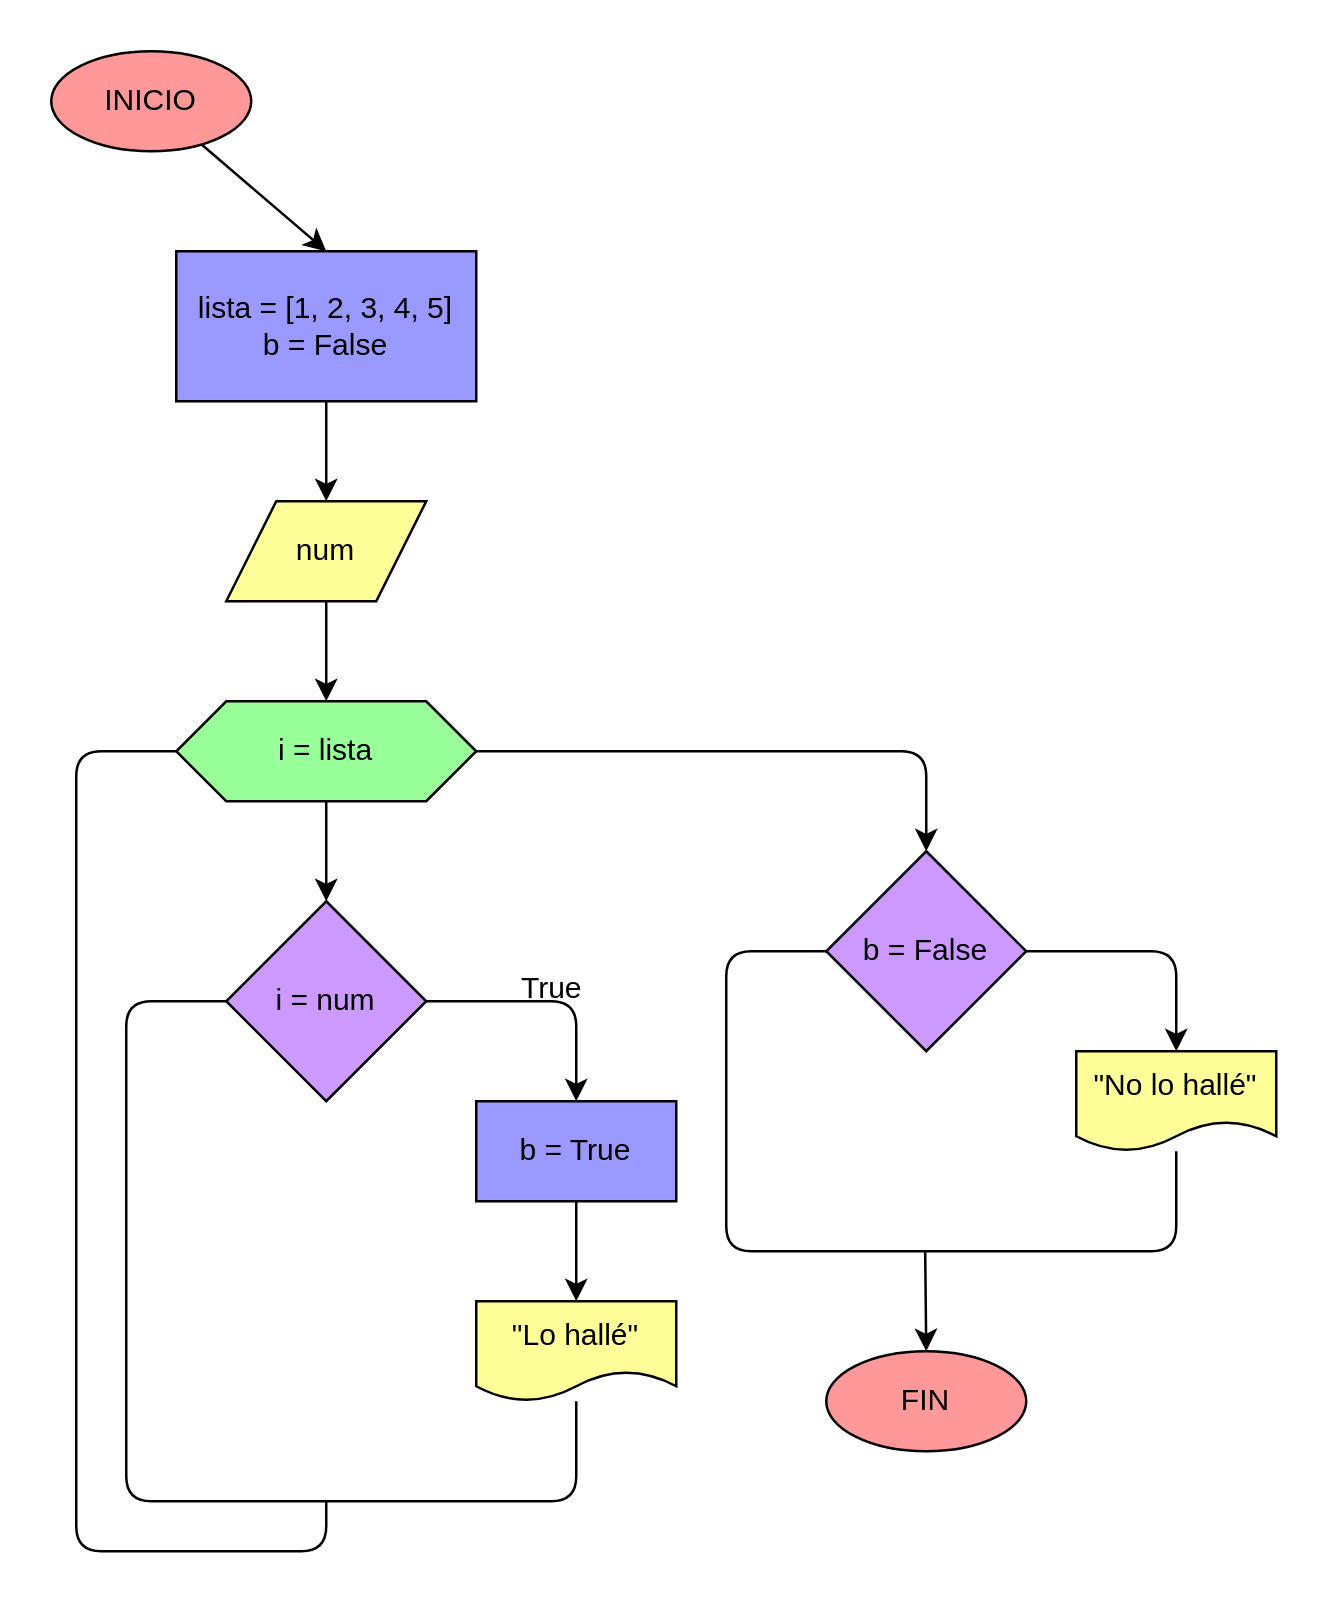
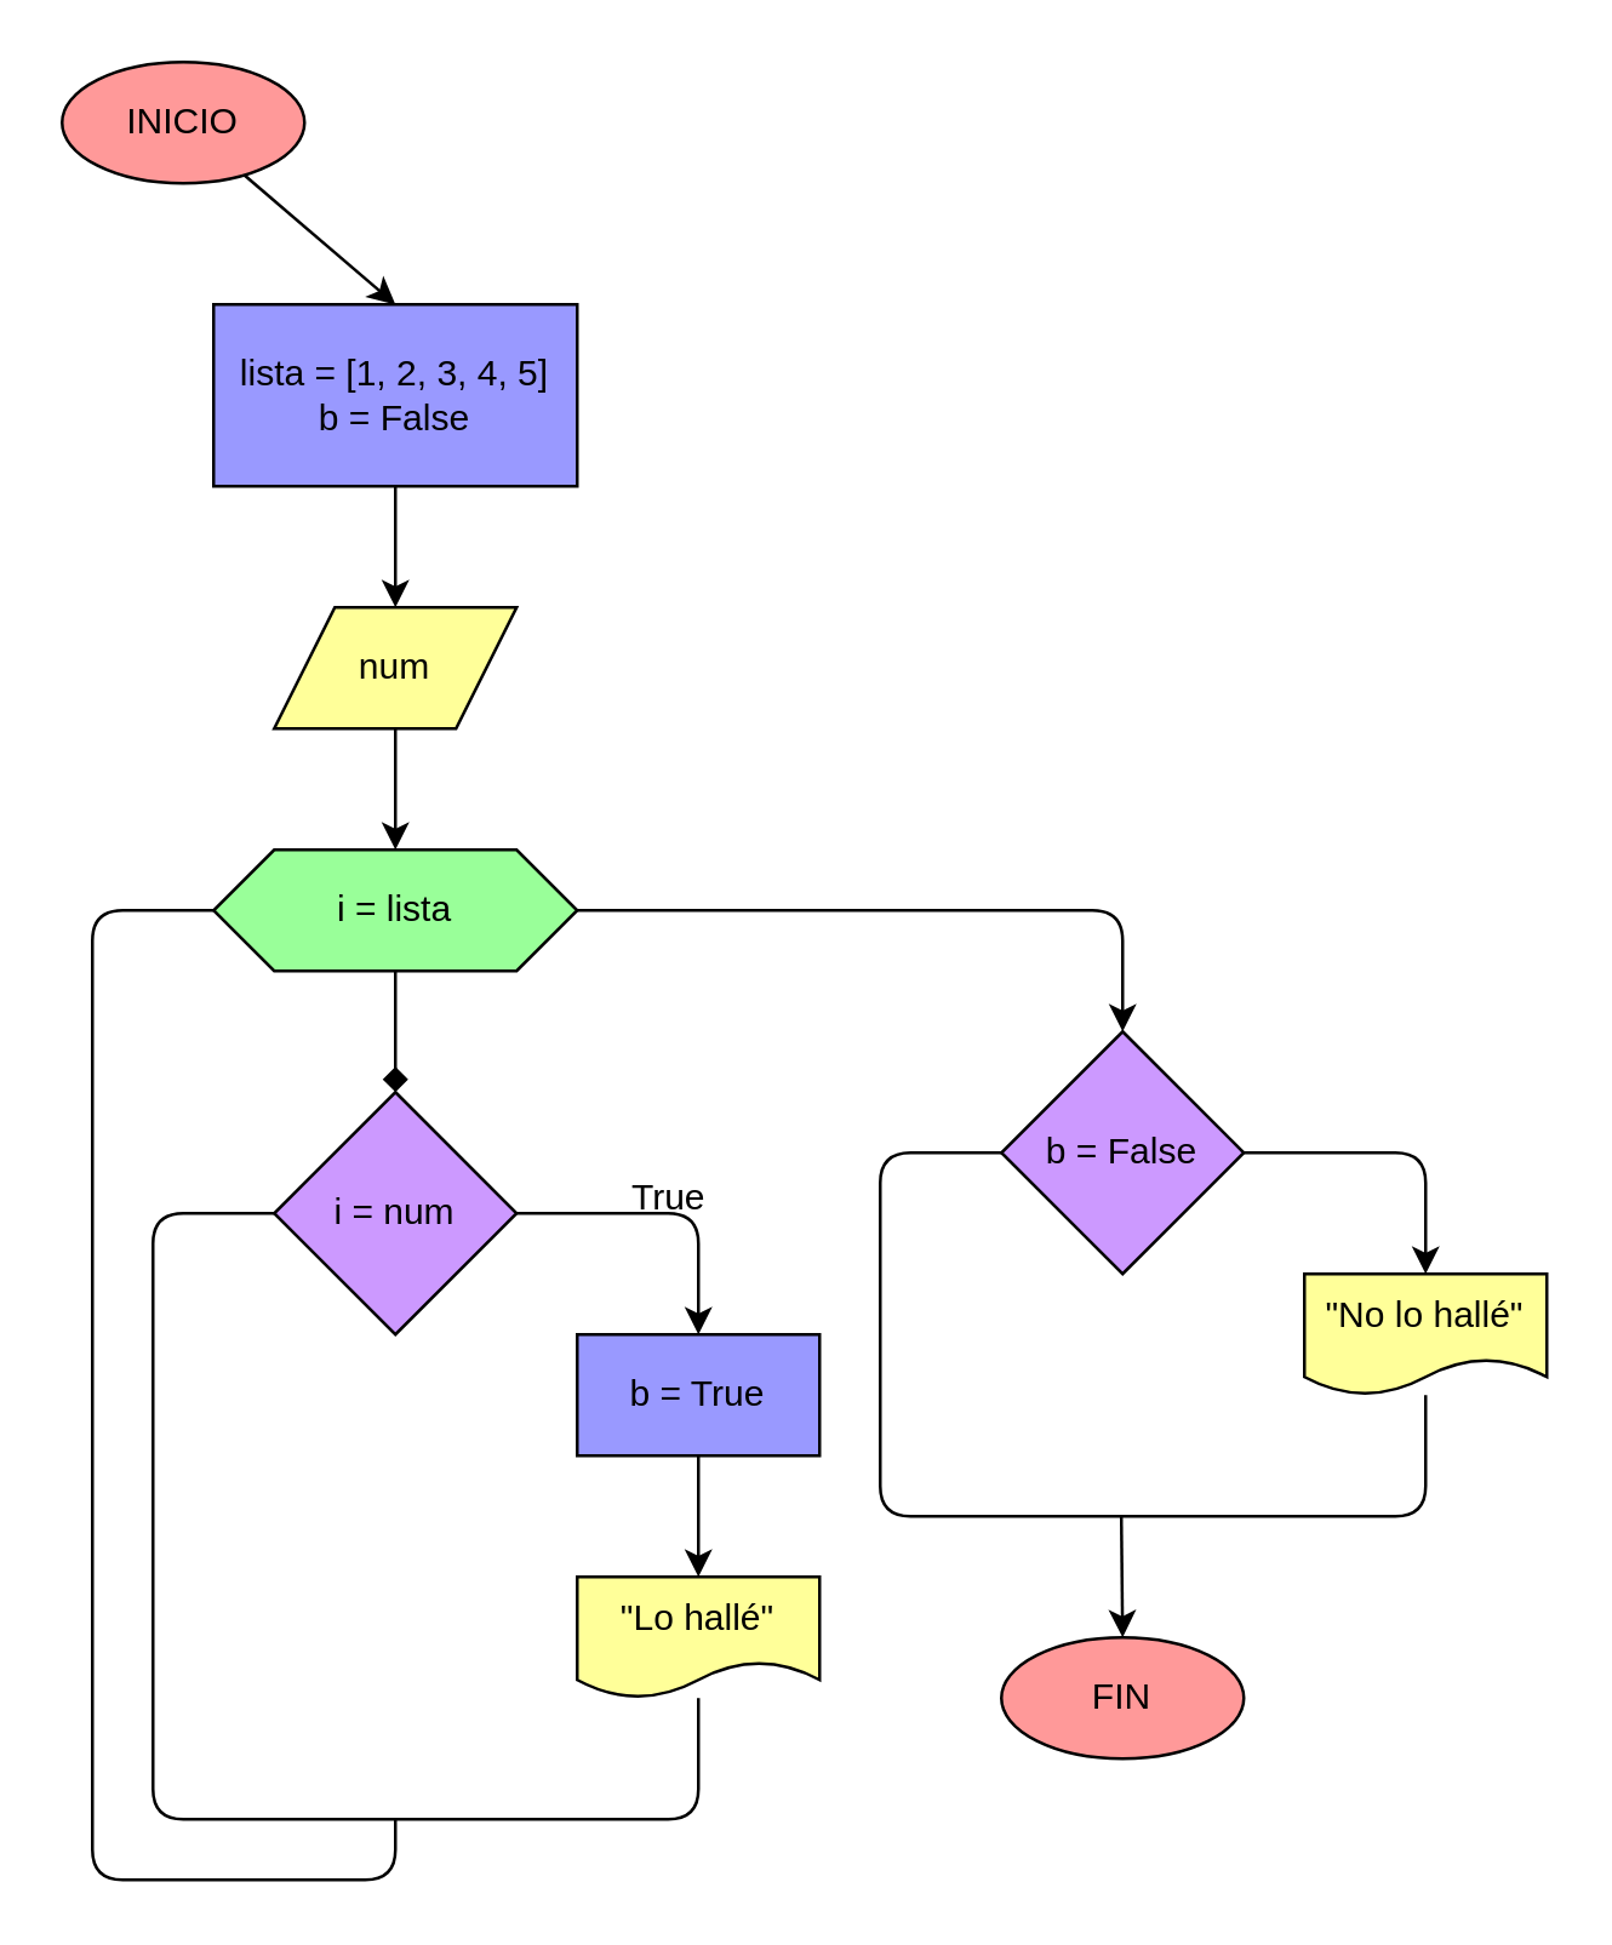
- <mxCell id="8" style="edgeStyle=none;html=1;exitX=0.5;exitY=1;exitDx=0;exitDy=0;entryX=0.5;entryY=0;entryDx=0;entryDy=0;strokeColor=#000000;" edge="1" parent="1" source="10" target="11"><mxGeometry relative="1" as="geometry" /></mxCell>
+ <mxCell id="8" style="edgeStyle=none;html=1;exitX=0.5;exitY=1;exitDx=0;exitDy=0;entryX=0.5;entryY=0;entryDx=0;entryDy=0;strokeColor=#000000;endArrow=diamond;" edge="1" parent="1" source="10" target="11"><mxGeometry relative="1" as="geometry" /></mxCell>
